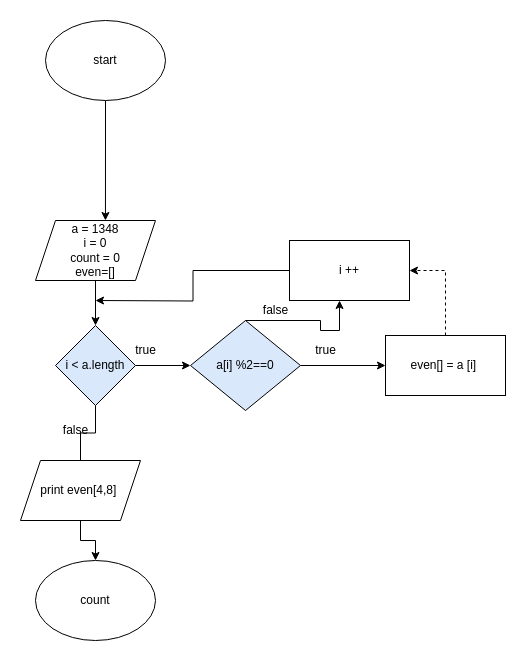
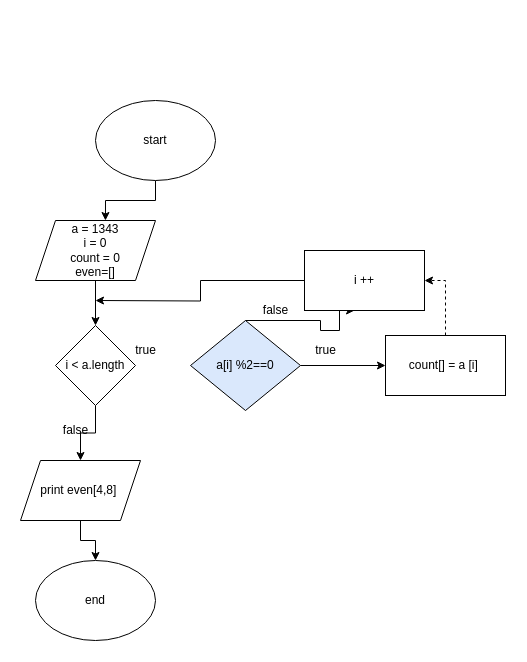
- <mxCell id="3" value="start" style="ellipse;whiteSpace=wrap;html=1;" vertex="1" parent="1"><mxGeometry x="45" width="120" height="80" as="geometry" y="20" /></mxCell>
+ <mxCell id="3" value="start" style="ellipse;whiteSpace=wrap;html=1;" vertex="1" parent="1"><mxGeometry x="95" y="100" width="120" height="80" as="geometry" /></mxCell>
- <mxCell id="5" value="a = 1348&lt;br&gt;i = 0&lt;br&gt;count = 0&lt;br&gt;even=[]" style="shape=parallelogram;perimeter=parallelogramPerimeter;whiteSpace=wrap;html=1;fixedSize=1;" vertex="1" parent="1"><mxGeometry x="35" y="220" width="120" height="60" as="geometry" /></mxCell>
+ <mxCell id="5" value="a = 1343&lt;br&gt;i = 0&lt;br&gt;count = 0&lt;br&gt;even=[]" style="shape=parallelogram;perimeter=parallelogramPerimeter;whiteSpace=wrap;html=1;fixedSize=1;" vertex="1" parent="1"><mxGeometry x="35" y="220" width="120" height="60" as="geometry" /></mxCell>
- <mxCell id="17" value="i ++&lt;br&gt;" style="rounded=0;whiteSpace=wrap;html=1;" vertex="1" parent="1"><mxGeometry x="289" y="240" width="120" height="60" as="geometry" /></mxCell>
+ <mxCell id="17" value="i ++&lt;br&gt;" style="rounded=0;whiteSpace=wrap;html=1;" vertex="1" parent="1"><mxGeometry x="304" y="250" width="120" height="60" as="geometry" /></mxCell>
- <mxCell id="11" value="i &amp;lt; a.length" style="rhombus;whiteSpace=wrap;html=1;fillColor=#dae8fc;" vertex="1" parent="1"><mxGeometry x="55" y="325" width="80" height="80" as="geometry" /></mxCell>
+ <mxCell id="11" value="i &amp;lt; a.length" style="rhombus;whiteSpace=wrap;html=1;" vertex="1" parent="1"><mxGeometry x="55" y="325" width="80" height="80" as="geometry" /></mxCell>
- <mxCell id="9" style="edgeStyle=orthogonalEdgeStyle;rounded=0;orthogonalLoop=1;jettySize=auto;html=1;exitX=1;exitY=0.5;exitDx=0;exitDy=0;entryX=0;entryY=0.5;entryDx=0;entryDy=0;" edge="1" parent="1" source="11" target="8"><mxGeometry relative="1" as="geometry" /></mxCell>
- <mxCell id="19" value="even[] = a [i]&amp;nbsp;" style="rounded=0;whiteSpace=wrap;html=1;" vertex="1" parent="1"><mxGeometry x="385" y="335" width="120" height="60" as="geometry" /></mxCell>
+ <mxCell id="19" value="count[] = a [i]&amp;nbsp;" style="rounded=0;whiteSpace=wrap;html=1;" vertex="1" parent="1"><mxGeometry x="385" y="335" width="120" height="60" as="geometry" /></mxCell>
- <mxCell id="10" style="edgeStyle=orthogonalEdgeStyle;rounded=0;orthogonalLoop=1;jettySize=auto;html=1;entryX=0.5;entryY=0;entryDx=0;entryDy=0;endArrow=none;" edge="1" parent="1" source="11" target="14"><mxGeometry relative="1" as="geometry" /></mxCell>
+ <mxCell id="10" style="edgeStyle=orthogonalEdgeStyle;rounded=0;orthogonalLoop=1;jettySize=auto;html=1;entryX=0.5;entryY=0;entryDx=0;entryDy=0;" edge="1" parent="1" source="11" target="14"><mxGeometry relative="1" as="geometry" /></mxCell>
- <mxCell id="22" value="count" style="ellipse;whiteSpace=wrap;html=1;" vertex="1" parent="1"><mxGeometry x="35" y="560" width="120" height="80" as="geometry" /></mxCell>
+ <mxCell id="22" value="end" style="ellipse;whiteSpace=wrap;html=1;" vertex="1" parent="1"><mxGeometry x="35" y="560" width="120" height="80" as="geometry" /></mxCell>
